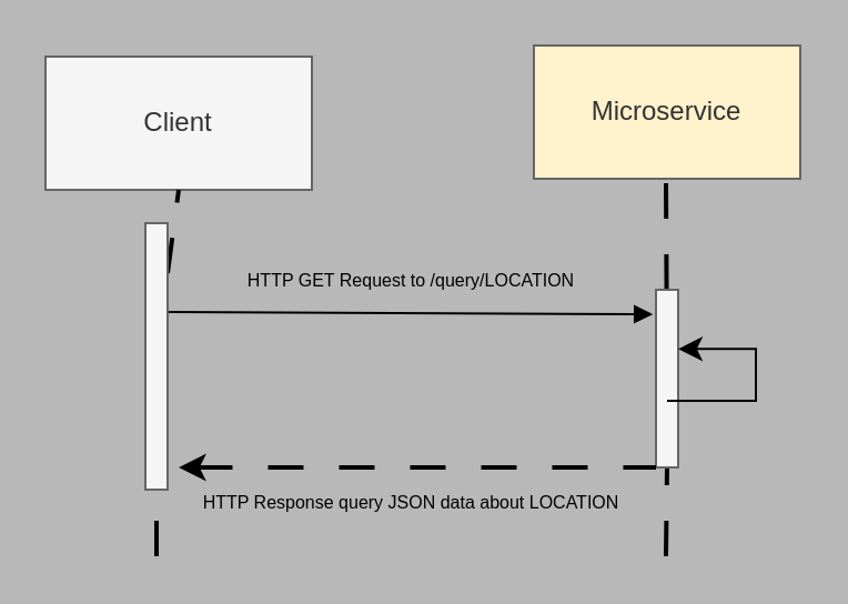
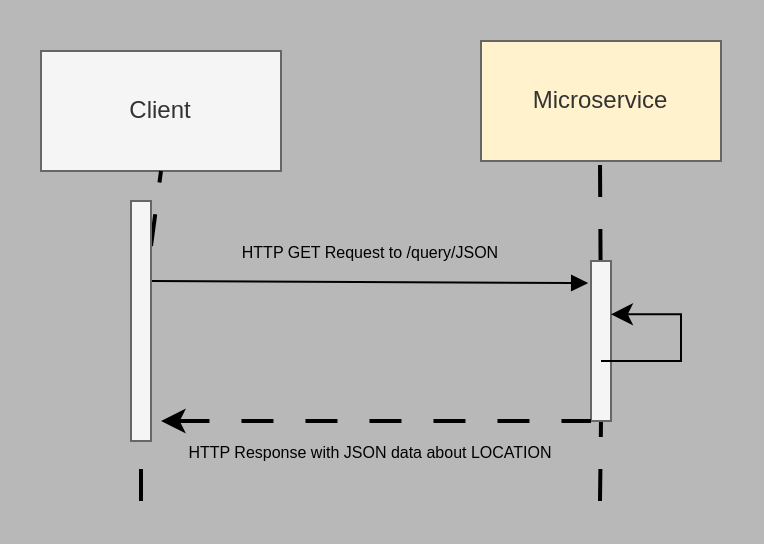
- <mxCell id="11" value="&lt;font style=&quot;font-size: 8px;&quot;&gt;HTTP GET Request to /query/LOCATION&lt;/font&gt;" style="text;html=1;strokeColor=none;fillColor=none;align=center;verticalAlign=middle;whiteSpace=wrap;rounded=0;" vertex="1" parent="1"><mxGeometry x="65" y="110" width="240" height="30" as="geometry" /></mxCell>
+ <mxCell id="11" value="&lt;font style=&quot;font-size: 8px;&quot;&gt;HTTP GET Request to /query/JSON&lt;/font&gt;" style="text;html=1;strokeColor=none;fillColor=none;align=center;verticalAlign=middle;whiteSpace=wrap;rounded=0;" vertex="1" parent="1"><mxGeometry x="65" y="110" width="240" height="30" as="geometry" /></mxCell>
- <mxCell id="13" value="&lt;font style=&quot;font-size: 8px;&quot;&gt;HTTP Response query JSON data about LOCATION&lt;/font&gt;" style="text;html=1;strokeColor=none;fillColor=none;align=center;verticalAlign=middle;whiteSpace=wrap;rounded=0;" vertex="1" parent="1"><mxGeometry x="65" y="210" width="240" height="30" as="geometry" /></mxCell>
+ <mxCell id="13" value="&lt;font style=&quot;font-size: 8px;&quot;&gt;HTTP Response with JSON data about LOCATION&lt;/font&gt;" style="text;html=1;strokeColor=none;fillColor=none;align=center;verticalAlign=middle;whiteSpace=wrap;rounded=0;" vertex="1" parent="1"><mxGeometry x="65" y="210" width="240" height="30" as="geometry" /></mxCell>
